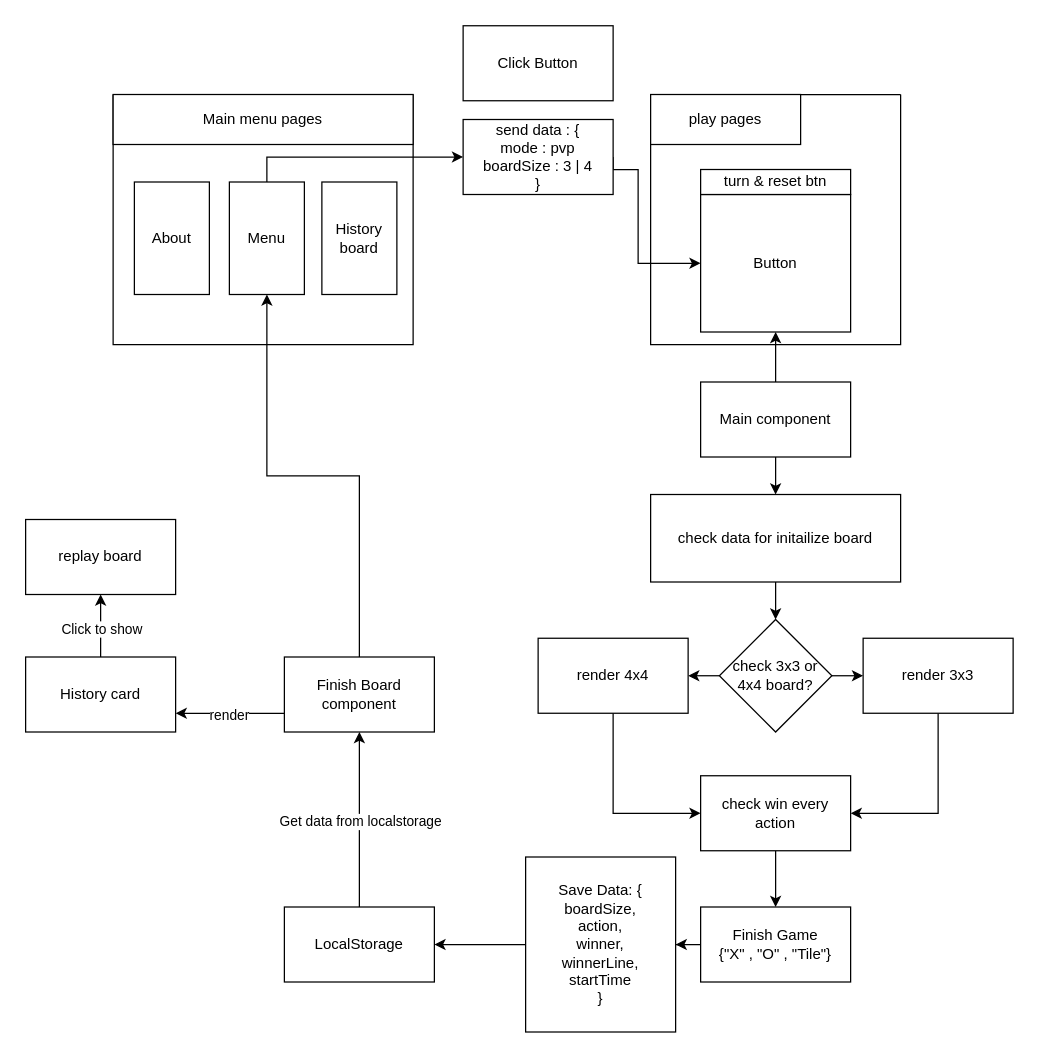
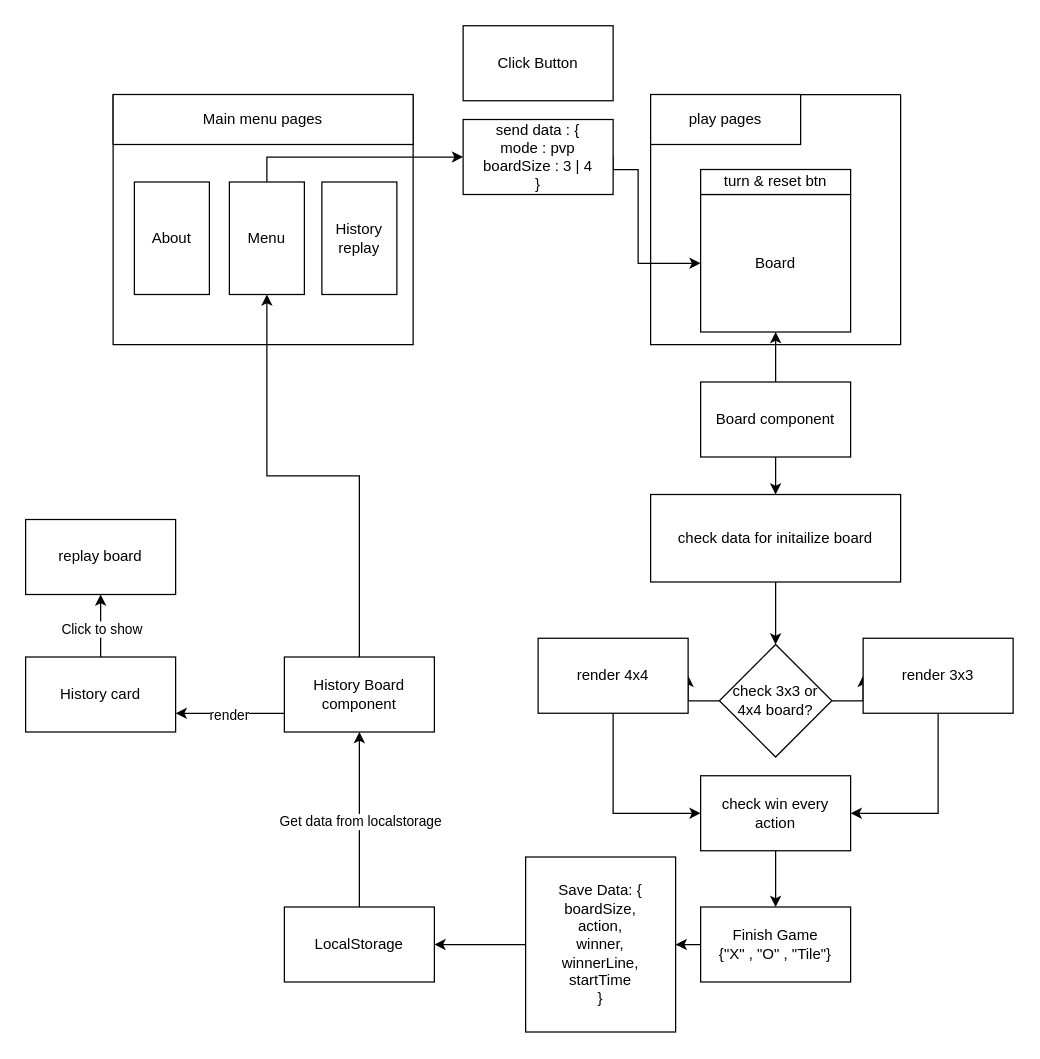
- <mxCell id="6" value="History board" style="whiteSpace=wrap;html=1;" vertex="1" parent="2"><mxGeometry x="167" y="70" width="60" height="90" as="geometry" /></mxCell>
+ <mxCell id="6" value="History replay" style="whiteSpace=wrap;html=1;" vertex="1" parent="2"><mxGeometry x="167" y="70" width="60" height="90" as="geometry" /></mxCell>
- <mxCell id="8" value="Button" style="whiteSpace=wrap;html=1;" vertex="1" parent="7"><mxGeometry x="40" y="80" width="120" height="110" as="geometry" /></mxCell>
+ <mxCell id="8" value="Board" style="whiteSpace=wrap;html=1;" vertex="1" parent="7"><mxGeometry x="40" y="80" width="120" height="110" as="geometry" /></mxCell>
- <mxCell id="15" value="Main component" style="whiteSpace=wrap;html=1;" vertex="1" parent="1"><mxGeometry x="560" y="305" width="120" height="60" as="geometry" /></mxCell>
+ <mxCell id="15" value="Board component" style="whiteSpace=wrap;html=1;" vertex="1" parent="1"><mxGeometry x="560" y="305" width="120" height="60" as="geometry" /></mxCell>
- <mxCell id="20" value="check 3x3 or 4x4 board?" style="rhombus;whiteSpace=wrap;html=1;" vertex="1" parent="1"><mxGeometry x="575" y="495" width="90" height="90" as="geometry" /></mxCell>
+ <mxCell id="20" value="check 3x3 or 4x4 board?" style="rhombus;whiteSpace=wrap;html=1;" vertex="1" parent="1"><mxGeometry x="575" y="515" width="90" height="90" as="geometry" /></mxCell>
- <mxCell id="39" value="Finish Board component" style="rounded=0;whiteSpace=wrap;html=1;" vertex="1" parent="1"><mxGeometry x="227" y="525" width="120" height="60" as="geometry" /></mxCell>
+ <mxCell id="39" value="History Board component" style="rounded=0;whiteSpace=wrap;html=1;" vertex="1" parent="1"><mxGeometry x="227" y="525" width="120" height="60" as="geometry" /></mxCell>
